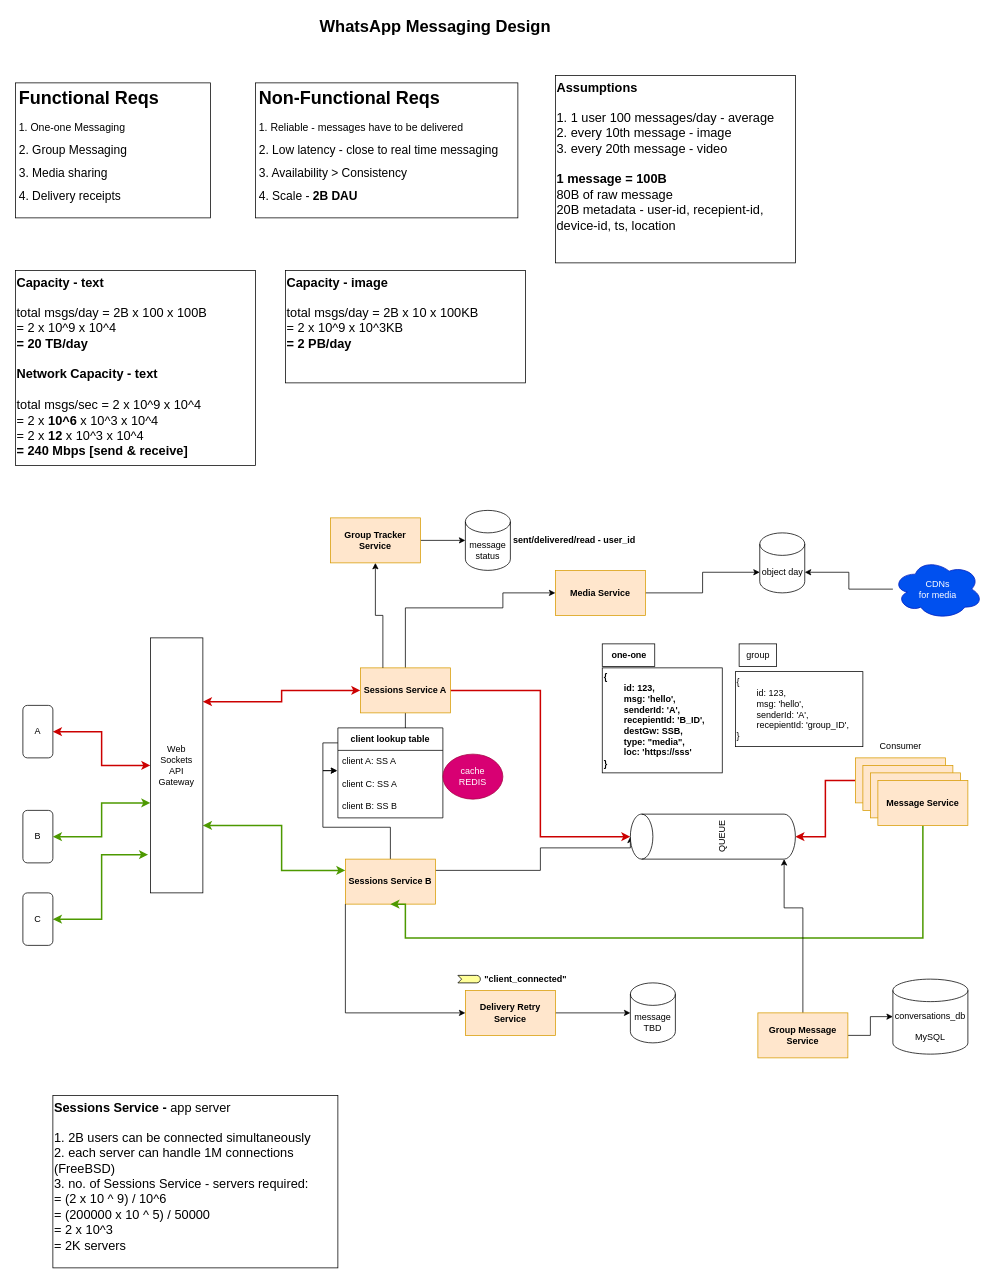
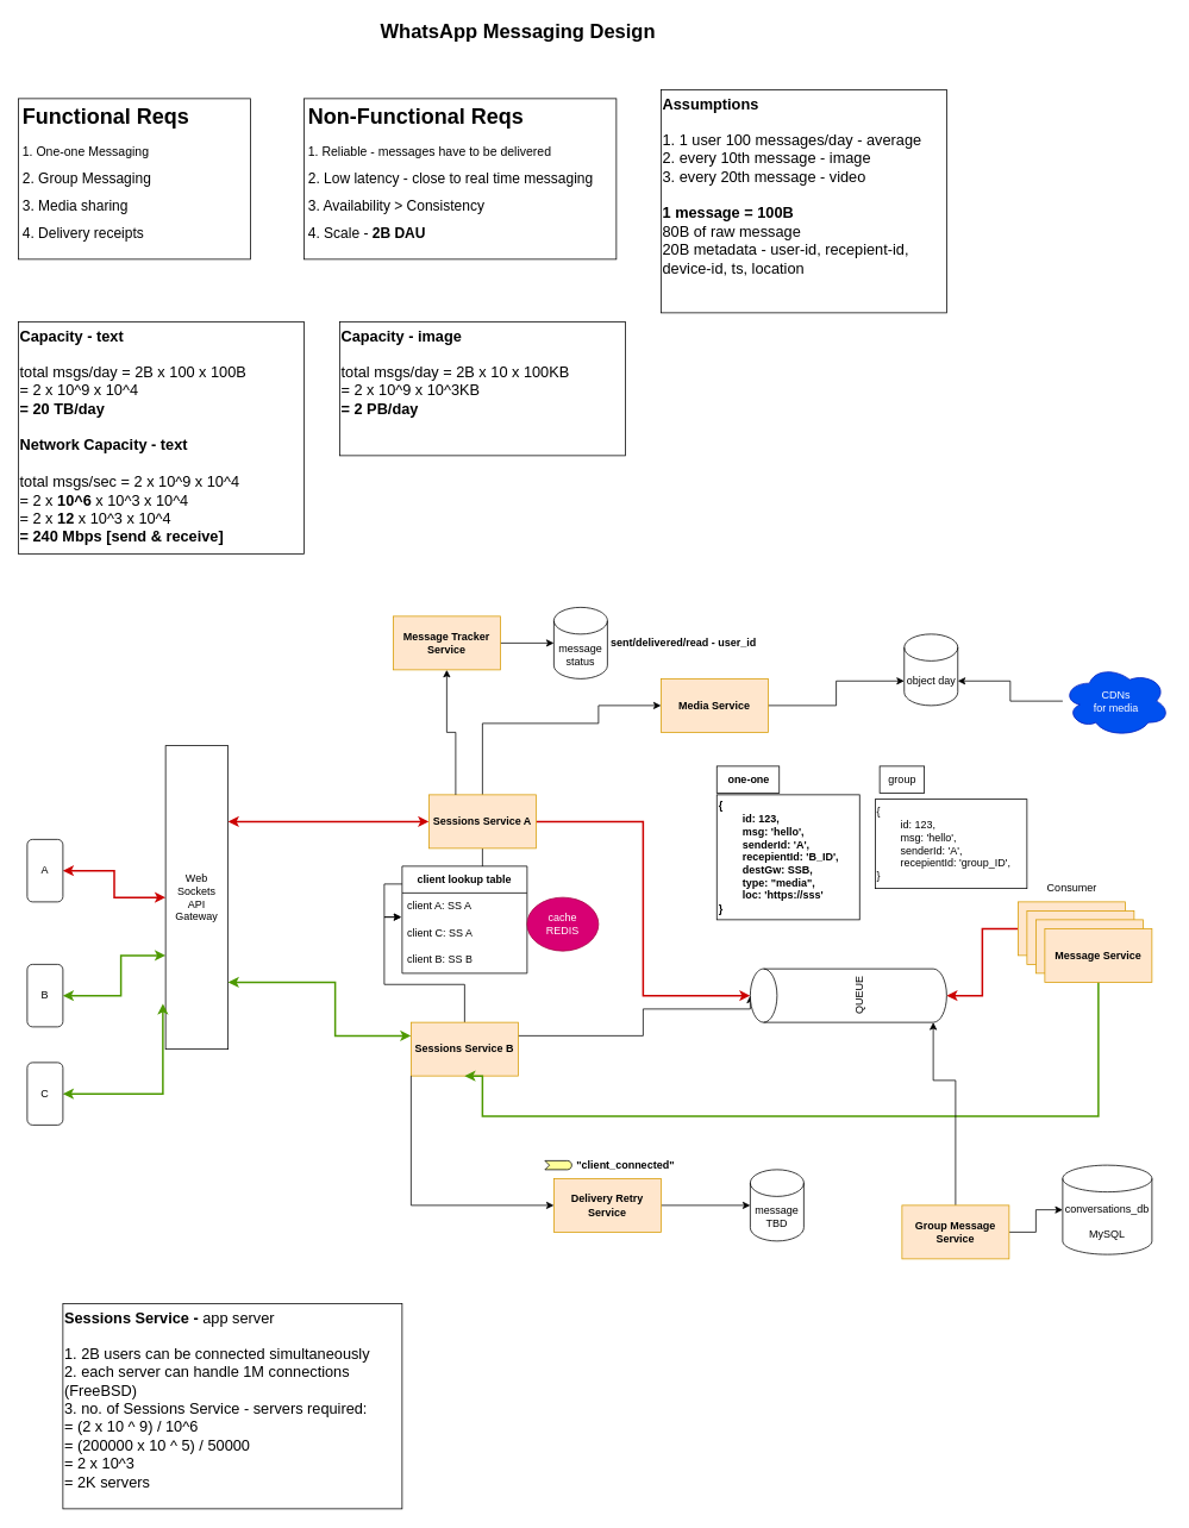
- <mxCell id="55" value="Group Tracker Service" style="rounded=0;whiteSpace=wrap;html=1;fillColor=#ffe6cc;strokeColor=#d79b00;fontStyle=1" parent="1" vertex="1"><mxGeometry x="440" y="690" width="120" height="60" as="geometry" /></mxCell>
+ <mxCell id="55" value="Message Tracker Service" style="rounded=0;whiteSpace=wrap;html=1;fillColor=#ffe6cc;strokeColor=#d79b00;fontStyle=1" parent="1" vertex="1"><mxGeometry x="440" y="690" width="120" height="60" as="geometry" /></mxCell>
- <mxCell id="14" value="Web Sockets&lt;br&gt;API&lt;br&gt;Gateway" style="rounded=0;whiteSpace=wrap;html=1;" parent="1" vertex="1"><mxGeometry x="200" y="850" width="70" height="340" as="geometry" /></mxCell>
+ <mxCell id="14" value="Web Sockets&lt;br&gt;API&lt;br&gt;Gateway" style="rounded=0;whiteSpace=wrap;html=1;" parent="1" vertex="1"><mxGeometry x="185" y="835" width="70" height="340" as="geometry" /></mxCell>
